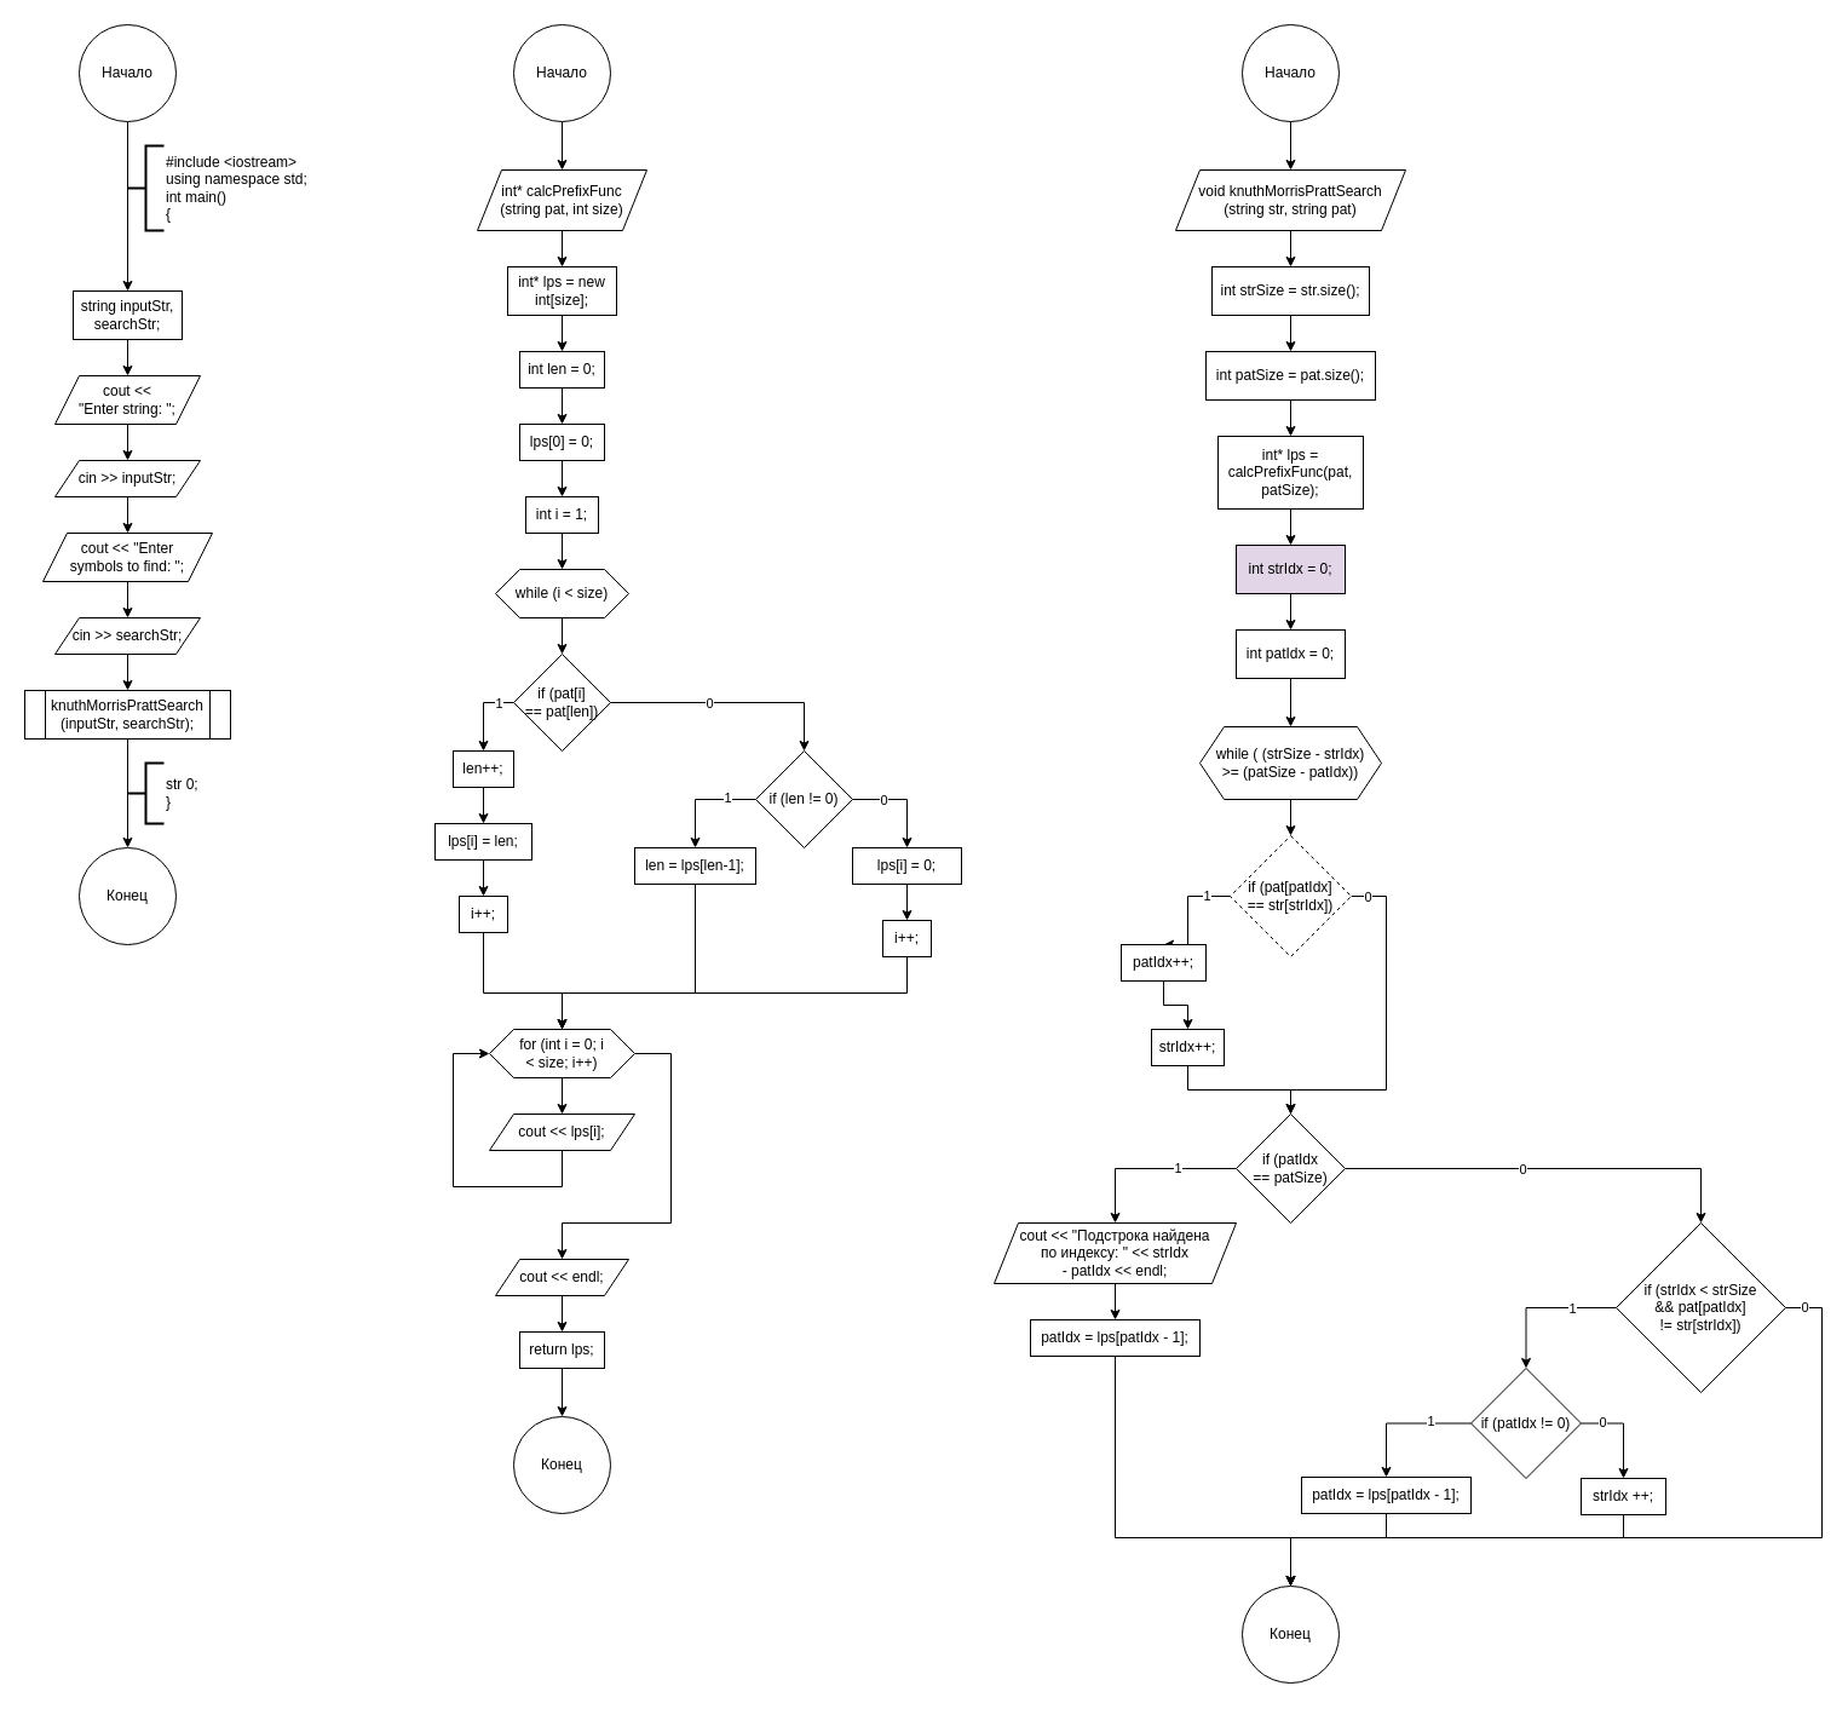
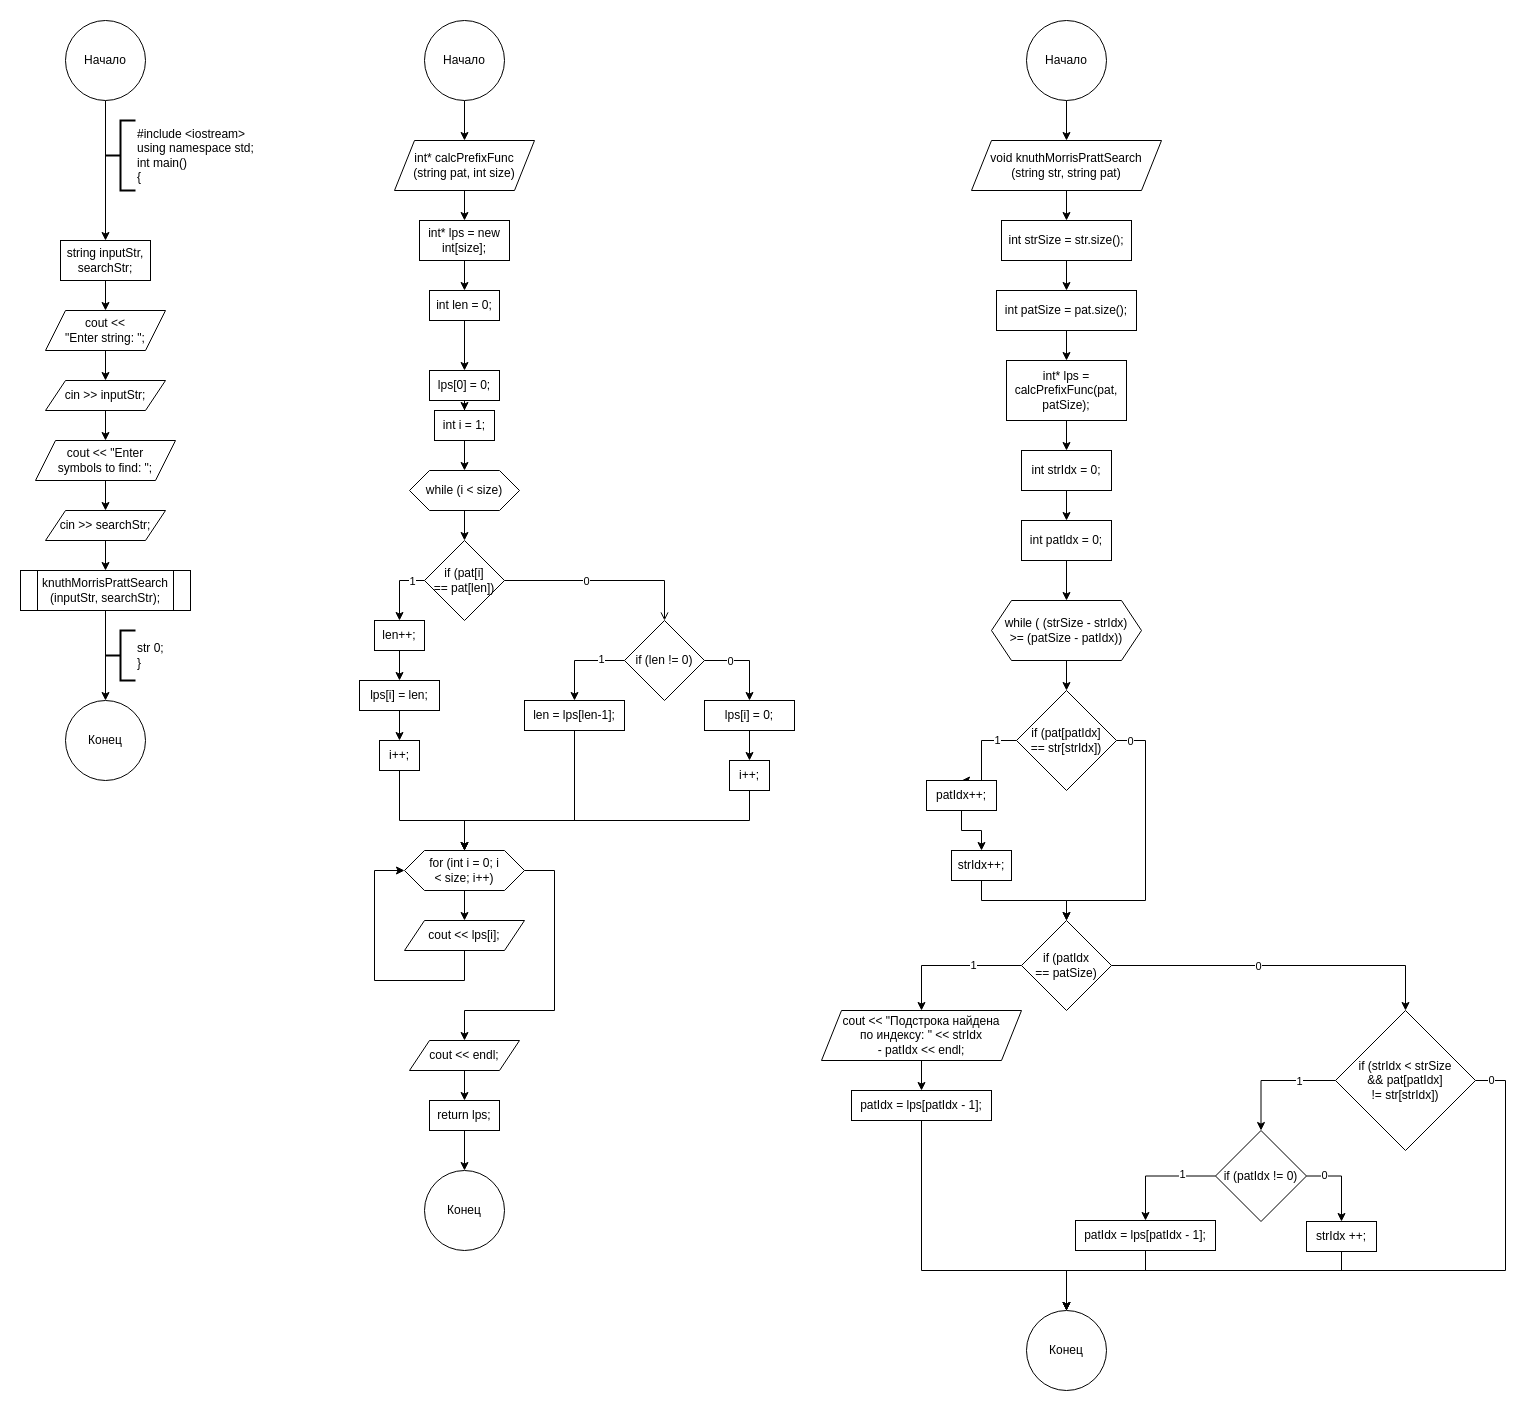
- <mxCell id="28" value="lps[0] = 0;" style="rounded=0;whiteSpace=wrap;html=1;" vertex="1" parent="1"><mxGeometry x="429" y="350" width="70" height="30" as="geometry" /></mxCell>
+ <mxCell id="28" value="lps[0] = 0;" style="rounded=0;whiteSpace=wrap;html=1;" vertex="1" parent="1"><mxGeometry x="429" y="370" width="70" height="30" as="geometry" /></mxCell>
- <mxCell id="76" value="int strIdx = 0;" style="rounded=0;whiteSpace=wrap;html=1;fillColor=#e1d5e7;" vertex="1" parent="1"><mxGeometry x="1021" y="450" width="90" height="40" as="geometry" /></mxCell>
+ <mxCell id="76" value="int strIdx = 0;" style="rounded=0;whiteSpace=wrap;html=1;" vertex="1" parent="1"><mxGeometry x="1021" y="450" width="90" height="40" as="geometry" /></mxCell>
- <mxCell id="35" style="edgeStyle=orthogonalEdgeStyle;rounded=0;orthogonalLoop=1;jettySize=auto;html=1;entryX=0.5;entryY=0;entryDx=0;entryDy=0;" edge="1" parent="1" source="37" target="48"><mxGeometry relative="1" as="geometry" /></mxCell>
+ <mxCell id="35" style="edgeStyle=orthogonalEdgeStyle;rounded=0;orthogonalLoop=1;jettySize=auto;html=1;entryX=0.5;entryY=0;entryDx=0;entryDy=0;endArrow=open;" edge="1" parent="1" source="37" target="48"><mxGeometry relative="1" as="geometry" /></mxCell>
- <mxCell id="85" value="if (pat[patIdx]&lt;div&gt;== str[strIdx])&lt;/div&gt;" style="rhombus;whiteSpace=wrap;html=1;dashed=1;" vertex="1" parent="1"><mxGeometry x="1016" y="690" width="100" height="100" as="geometry" /></mxCell>
+ <mxCell id="85" value="if (pat[patIdx]&lt;div&gt;== str[strIdx])&lt;/div&gt;" style="rhombus;whiteSpace=wrap;html=1;" vertex="1" parent="1"><mxGeometry x="1016" y="690" width="100" height="100" as="geometry" /></mxCell>
